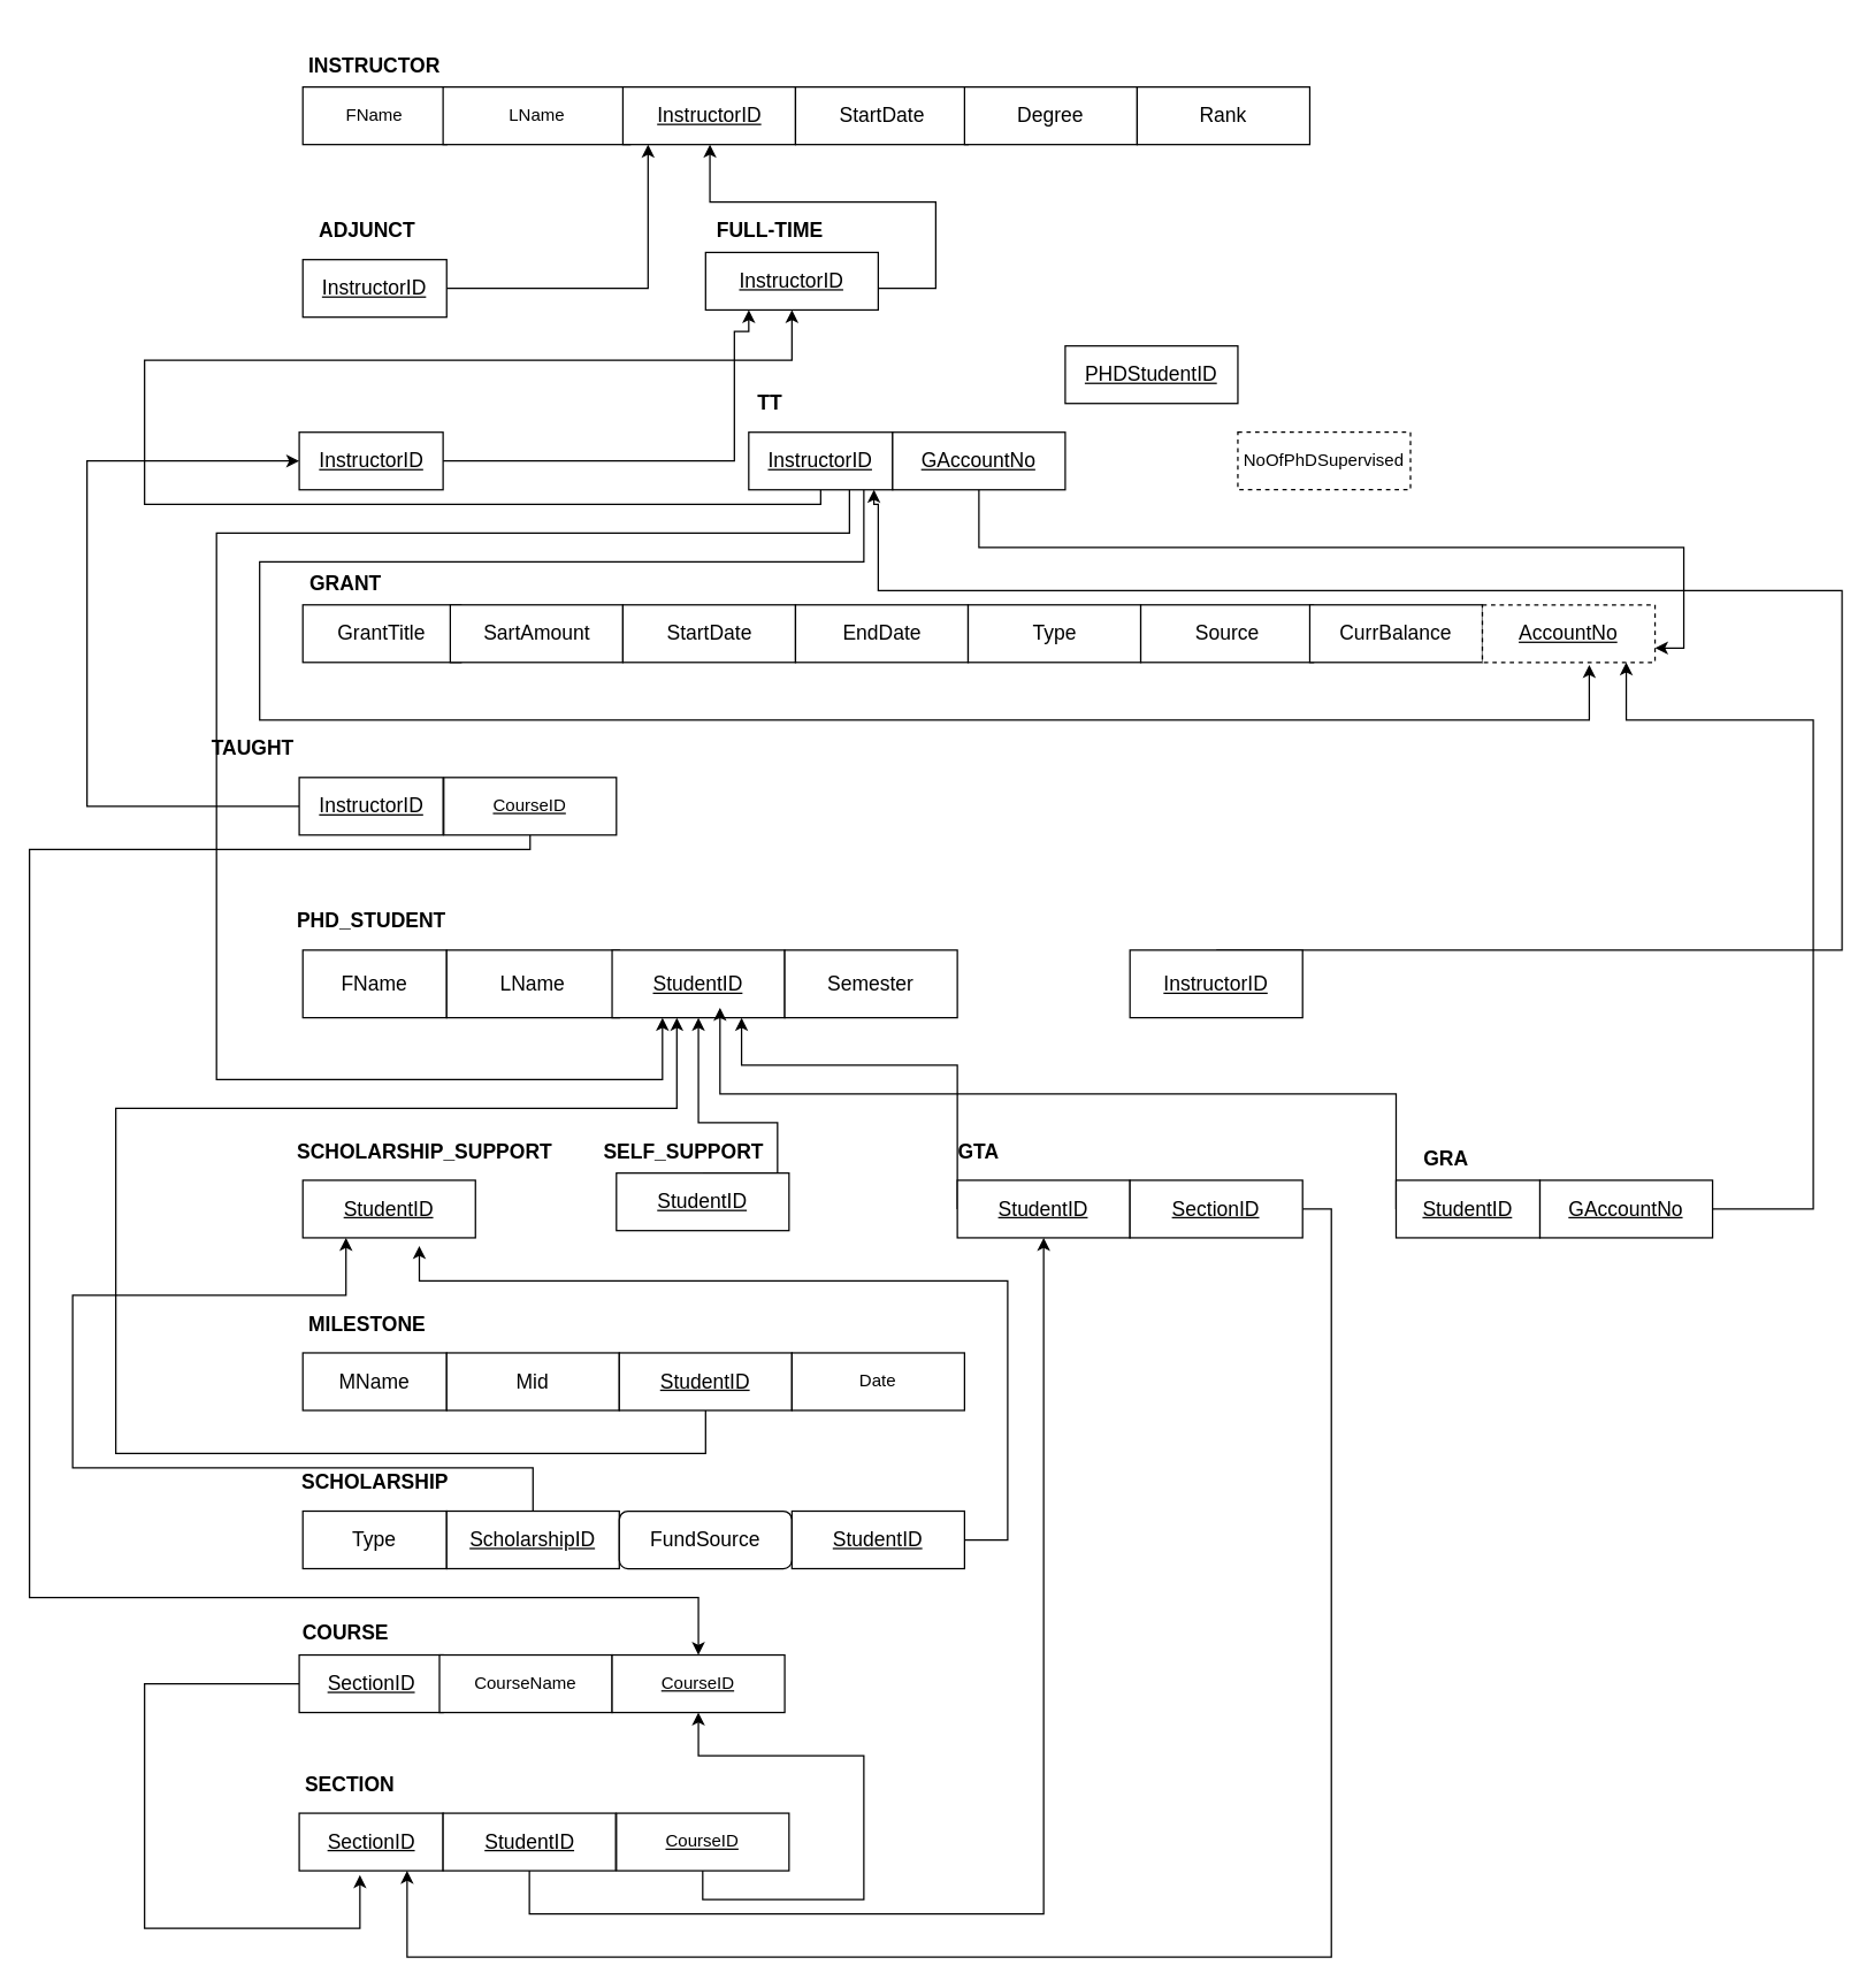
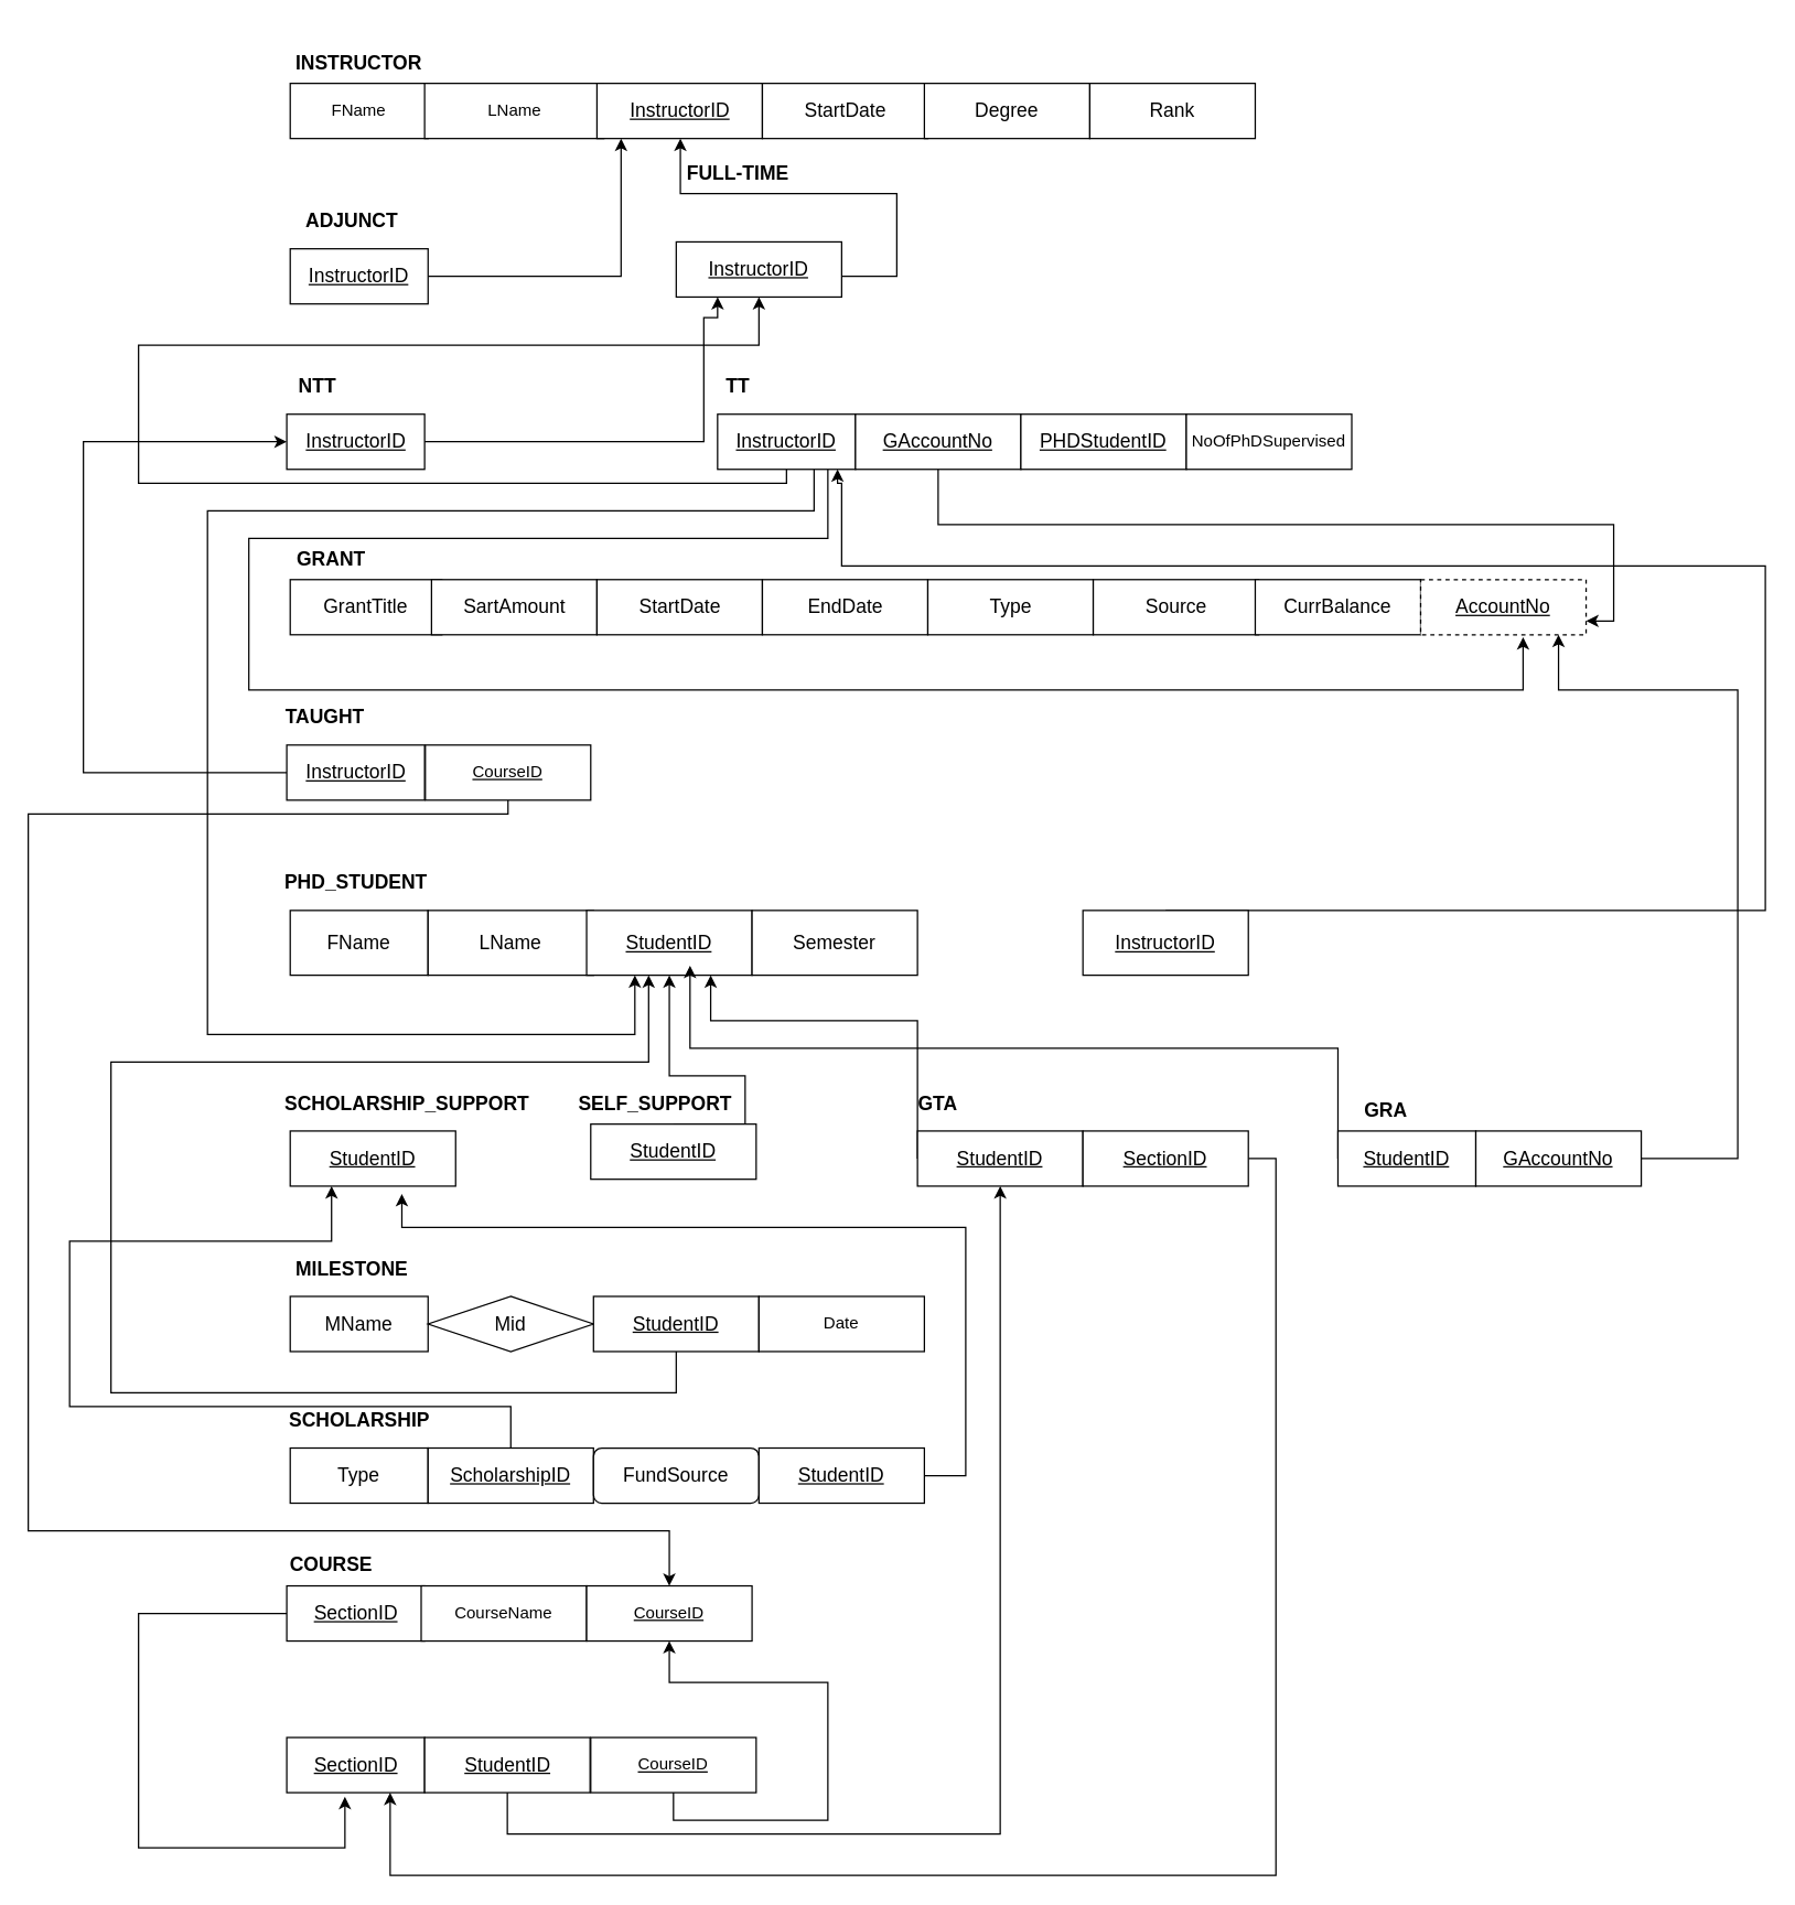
- <mxCell id="17" value="&lt;b&gt;FULL-TIME&lt;/b&gt;" style="text;html=1;strokeColor=none;fillColor=none;align=center;verticalAlign=middle;whiteSpace=wrap;rounded=0;fontSize=14;fontColor=#000000;" parent="1" vertex="1"><mxGeometry x="490" y="145" width="90" height="30" as="geometry" /></mxCell>
+ <mxCell id="17" value="&lt;b&gt;FULL-TIME&lt;/b&gt;" style="text;html=1;strokeColor=none;fillColor=none;align=center;verticalAlign=middle;whiteSpace=wrap;rounded=0;fontSize=14;fontColor=#000000;" parent="1" vertex="1"><mxGeometry x="490" y="110" width="90" height="30" as="geometry" /></mxCell>
- <mxCell id="55" value="&lt;u&gt;PHDStudentID&lt;/u&gt;" style="rounded=0;whiteSpace=wrap;html=1;fontSize=14;fontColor=#000000;" parent="1" vertex="1"><mxGeometry x="740" y="240" width="120" height="40" as="geometry" /></mxCell>
+ <mxCell id="55" value="&lt;u&gt;PHDStudentID&lt;/u&gt;" style="rounded=0;whiteSpace=wrap;html=1;fontSize=14;fontColor=#000000;" parent="1" vertex="1"><mxGeometry x="740" y="300" width="120" height="40" as="geometry" /></mxCell>
+ <mxCell id="20" value="&lt;b&gt;NTT&lt;/b&gt;" style="text;html=1;strokeColor=none;fillColor=none;align=center;verticalAlign=middle;whiteSpace=wrap;rounded=0;fontSize=14;fontColor=#000000;" parent="1" vertex="1"><mxGeometry x="165" y="260" width="130" height="40" as="geometry" /></mxCell>
- <mxCell id="80" value="NoOfPhDSupervised" style="rounded=0;whiteSpace=wrap;html=1;dashed=1;" parent="1" vertex="1"><mxGeometry x="860" y="300" width="120" height="40" as="geometry" /></mxCell>
+ <mxCell id="80" value="NoOfPhDSupervised" style="rounded=0;whiteSpace=wrap;html=1;" parent="1" vertex="1"><mxGeometry x="860" y="300" width="120" height="40" as="geometry" /></mxCell>
- <mxCell id="50" value="&lt;b&gt;TAUGHT&lt;/b&gt;" style="text;html=1;strokeColor=none;fillColor=none;align=center;verticalAlign=middle;whiteSpace=wrap;rounded=0;fontSize=14;fontColor=#000000;" parent="1" vertex="1"><mxGeometry x="147.5" y="510" width="55" height="20" as="geometry" /></mxCell>
+ <mxCell id="50" value="&lt;b&gt;TAUGHT&lt;/b&gt;" style="text;html=1;strokeColor=none;fillColor=none;align=center;verticalAlign=middle;whiteSpace=wrap;rounded=0;fontSize=14;fontColor=#000000;" parent="1" vertex="1"><mxGeometry x="207.5" y="510" width="55" height="20" as="geometry" /></mxCell>
- <mxCell id="30" value="Mid" style="rounded=0;whiteSpace=wrap;html=1;fontSize=14;fontColor=#000000;" parent="1" vertex="1"><mxGeometry x="310" y="940" width="120" height="40" as="geometry" /></mxCell>
+ <mxCell id="30" value="Mid" style="rhombus;whiteSpace=wrap;html=1;fontSize=14;fontColor=#000000;" parent="1" vertex="1"><mxGeometry x="310" y="940" width="120" height="40" as="geometry" /></mxCell>
- <mxCell id="37" value="&lt;b&gt;SECTION&lt;/b&gt;" style="text;html=1;strokeColor=none;fillColor=none;align=center;verticalAlign=middle;whiteSpace=wrap;rounded=0;fontSize=14;fontColor=#000000;" parent="1" vertex="1"><mxGeometry x="177.5" y="1220" width="130" height="40" as="geometry" /></mxCell>
